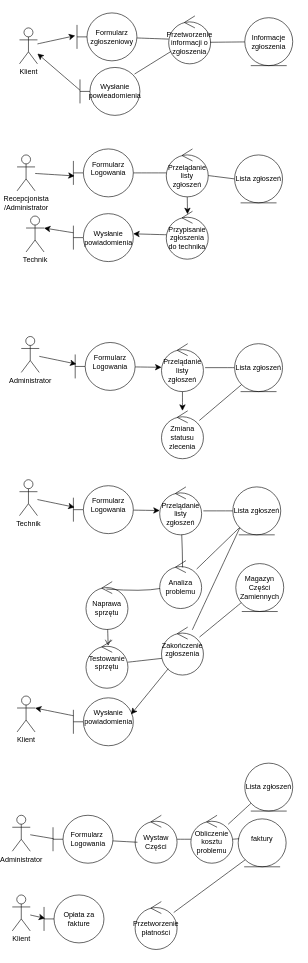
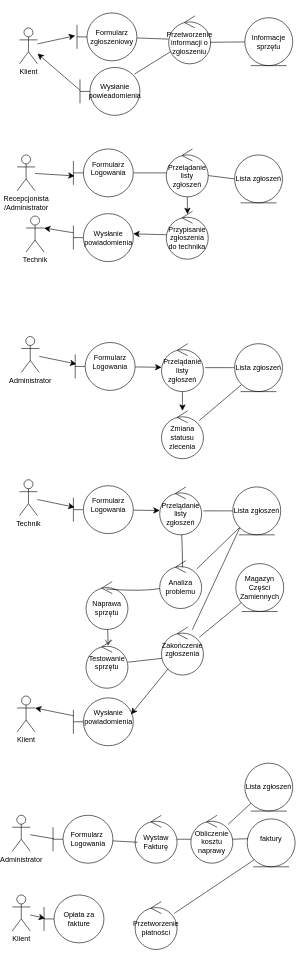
- <mxCell id="7" value="Informacje&lt;br&gt;zgłoszenia" style="ellipse;shape=umlEntity;whiteSpace=wrap;html=1;" vertex="1" parent="1"><mxGeometry x="408" y="28" width="80" height="80" as="geometry" /></mxCell>
+ <mxCell id="7" value="Informacje&lt;br&gt;sprzętu" style="ellipse;shape=umlEntity;whiteSpace=wrap;html=1;" vertex="1" parent="1"><mxGeometry x="408" y="28" width="80" height="80" as="geometry" /></mxCell>
- <mxCell id="6" value="Przetworzenie&lt;br&gt;informacji o&lt;div&gt;zgłoszenia&lt;/div&gt;" style="ellipse;shape=umlControl;whiteSpace=wrap;html=1;" vertex="1" parent="1"><mxGeometry x="281" y="25" width="70" height="80" as="geometry" /></mxCell>
+ <mxCell id="6" value="Przetworzenie&lt;br&gt;informacji o&lt;div&gt;zgłoszeniu&lt;/div&gt;" style="ellipse;shape=umlControl;whiteSpace=wrap;html=1;" vertex="1" parent="1"><mxGeometry x="281" y="25" width="70" height="80" as="geometry" /></mxCell>
- <mxCell id="63" value="Wystaw Części" style="ellipse;shape=umlControl;whiteSpace=wrap;html=1;" vertex="1" parent="1"><mxGeometry x="225" y="1359" width="70" height="80" as="geometry" /></mxCell>
+ <mxCell id="63" value="Wystaw Fakturę" style="ellipse;shape=umlControl;whiteSpace=wrap;html=1;" vertex="1" parent="1"><mxGeometry x="225" y="1359" width="70" height="80" as="geometry" /></mxCell>
- <mxCell id="65" value="Obliczenie&lt;div&gt;kosztu&lt;/div&gt;&lt;div&gt;problemu&lt;/div&gt;" style="ellipse;shape=umlControl;whiteSpace=wrap;html=1;" vertex="1" parent="1"><mxGeometry x="318" y="1359" width="70" height="80" as="geometry" /></mxCell>
+ <mxCell id="65" value="Obliczenie&lt;div&gt;kosztu&lt;/div&gt;&lt;div&gt;naprawy&lt;/div&gt;" style="ellipse;shape=umlControl;whiteSpace=wrap;html=1;" vertex="1" parent="1"><mxGeometry x="318" y="1359" width="70" height="80" as="geometry" /></mxCell>
- <mxCell id="64" value="faktury&lt;div&gt;&lt;br&gt;&lt;/div&gt;" style="ellipse;shape=umlEntity;whiteSpace=wrap;html=1;" vertex="1" parent="1"><mxGeometry x="397" y="1365" width="80" height="80" as="geometry" /></mxCell>
+ <mxCell id="64" value="faktury&lt;div&gt;&lt;br&gt;&lt;/div&gt;" style="ellipse;shape=umlEntity;whiteSpace=wrap;html=1;" vertex="1" parent="1"><mxGeometry x="412" y="1365" width="80" height="80" as="geometry" /></mxCell>
